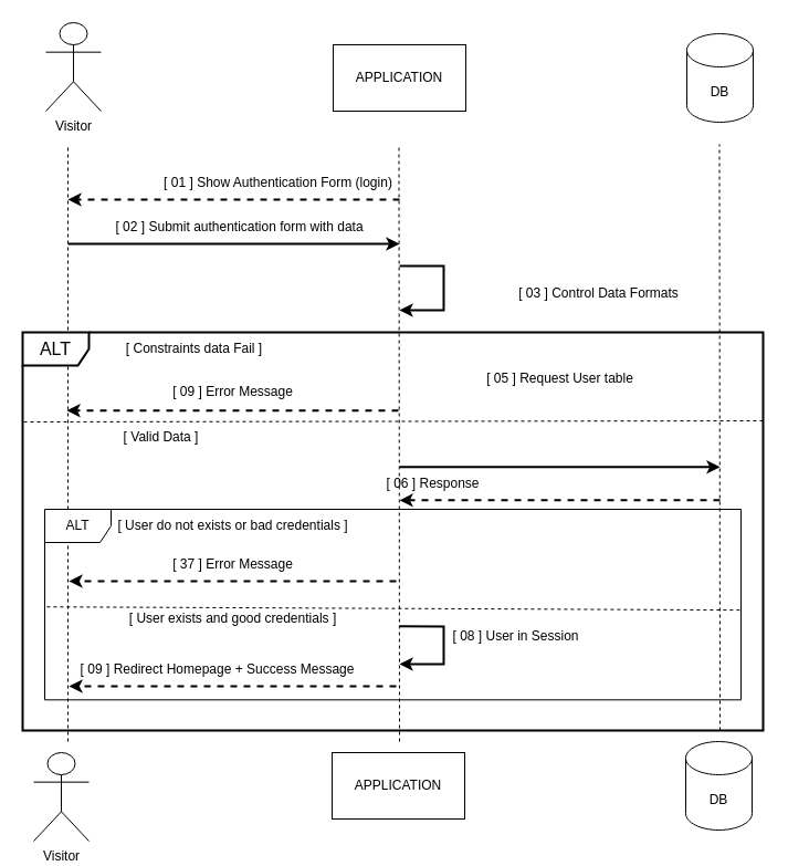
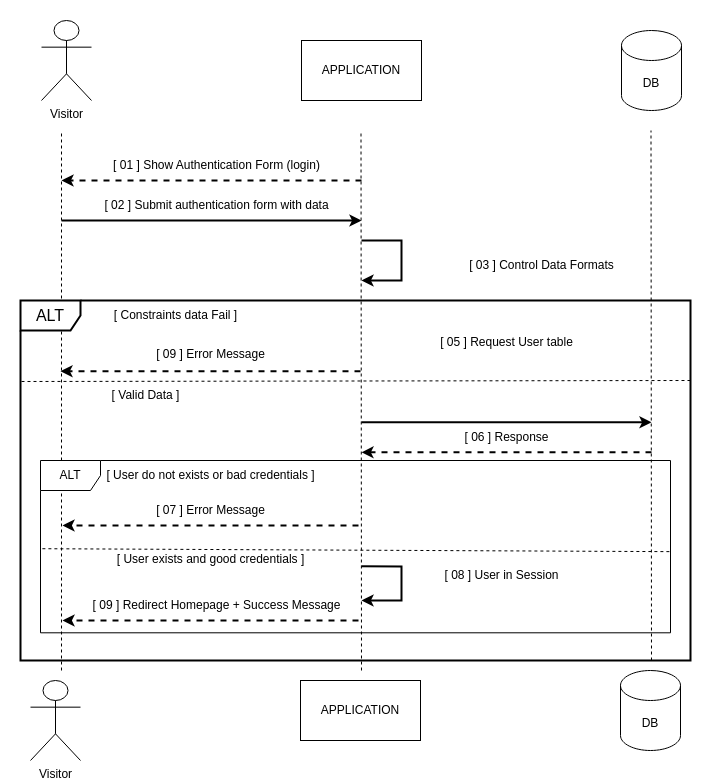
- <mxCell id="12" value="[ 01 ] Show Authentication Form (login)" style="text;html=1;align=center;verticalAlign=middle;resizable=0;points=[];autosize=1;strokeColor=none;fillColor=none;" parent="1" vertex="1"><mxGeometry x="136" y="150" width="230" height="30" as="geometry" /></mxCell>
+ <mxCell id="12" value="[ 01 ] Show Authentication Form (login)" style="text;html=1;align=center;verticalAlign=middle;resizable=0;points=[];autosize=1;strokeColor=none;fillColor=none;" parent="1" vertex="1"><mxGeometry x="101" y="150" width="230" height="30" as="geometry" /></mxCell>
- <mxCell id="31" value="[ 06 ] Response" style="text;html=1;align=center;verticalAlign=middle;resizable=0;points=[];autosize=1;strokeColor=none;fillColor=none;" vertex="1" parent="15"><mxGeometry x="316" y="121.85" width="110" height="30" as="geometry" /></mxCell>
+ <mxCell id="31" value="[ 06 ] Response" style="text;html=1;align=center;verticalAlign=middle;resizable=0;points=[];autosize=1;strokeColor=none;fillColor=none;" vertex="1" parent="15"><mxGeometry x="431" y="121.85" width="110" height="30" as="geometry" /></mxCell>
- <mxCell id="23" value="[ 37 ] Error Message" style="text;html=1;align=center;verticalAlign=middle;resizable=0;points=[];autosize=1;strokeColor=none;fillColor=none;" vertex="1" parent="15"><mxGeometry x="125" y="194.997" width="130" height="30" as="geometry" /></mxCell>
+ <mxCell id="23" value="[ 07 ] Error Message" style="text;html=1;align=center;verticalAlign=middle;resizable=0;points=[];autosize=1;strokeColor=none;fillColor=none;" vertex="1" parent="15"><mxGeometry x="125" y="194.997" width="130" height="30" as="geometry" /></mxCell>
- <mxCell id="32" value="[ 08 ] User in Session" style="text;html=1;align=center;verticalAlign=middle;resizable=0;points=[];autosize=1;strokeColor=none;fillColor=none;" vertex="1" parent="15"><mxGeometry x="376" y="259.997" width="140" height="30" as="geometry" /></mxCell>
+ <mxCell id="32" value="[ 08 ] User in Session" style="text;html=1;align=center;verticalAlign=middle;resizable=0;points=[];autosize=1;strokeColor=none;fillColor=none;" vertex="1" parent="15"><mxGeometry x="411" y="259.997" width="140" height="30" as="geometry" /></mxCell>
- <mxCell id="33" value="[ 09 ] Redirect Homepage + Success Message" style="text;html=1;align=center;verticalAlign=middle;resizable=0;points=[];autosize=1;strokeColor=none;fillColor=none;" vertex="1" parent="15"><mxGeometry x="41" y="289.997" width="270" height="30" as="geometry" /></mxCell>
+ <mxCell id="33" value="[ 09 ] Redirect Homepage + Success Message" style="text;html=1;align=center;verticalAlign=middle;resizable=0;points=[];autosize=1;strokeColor=none;fillColor=none;" vertex="1" parent="15"><mxGeometry x="61" y="289.997" width="270" height="30" as="geometry" /></mxCell>
